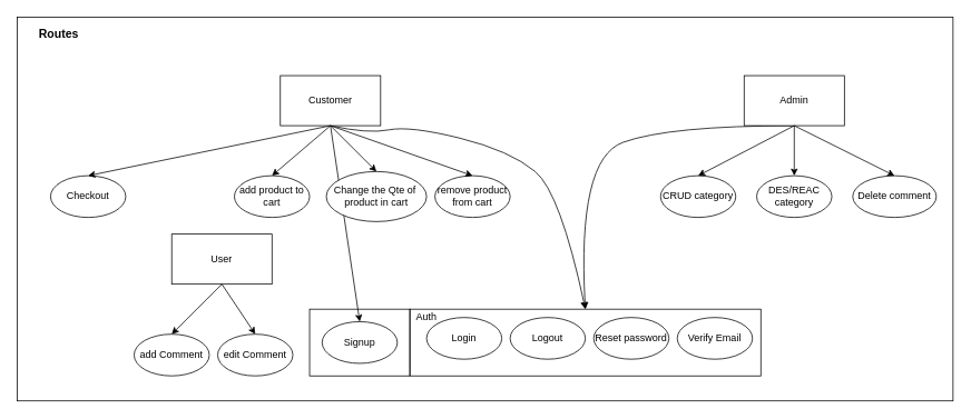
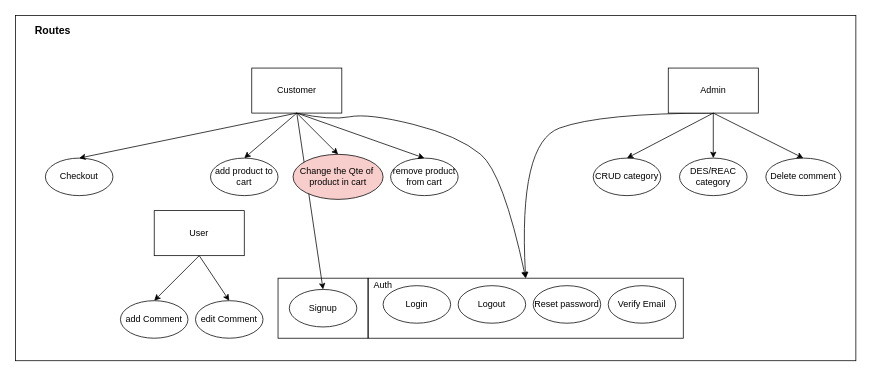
- <mxCell id="25" value="Change the Qte of&amp;nbsp; product in cart" style="ellipse;whiteSpace=wrap;html=1;" parent="22" vertex="1"><mxGeometry x="330" y="115" width="120" height="60" as="geometry" /></mxCell>
+ <mxCell id="25" value="Change the Qte of&amp;nbsp; product in cart" style="ellipse;whiteSpace=wrap;html=1;fillColor=#f8cecc;" parent="22" vertex="1"><mxGeometry x="330" y="115" width="120" height="60" as="geometry" /></mxCell>
